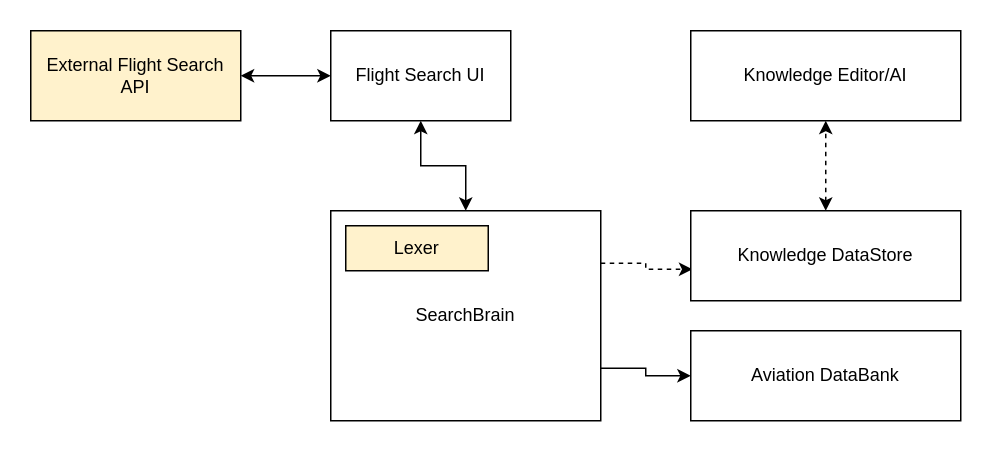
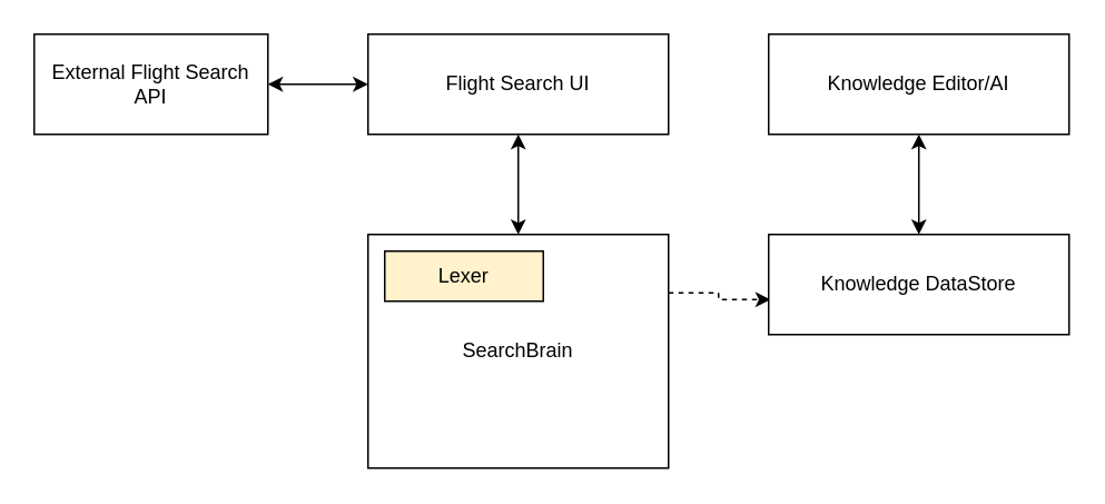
- <mxCell id="10" value="External Flight Search API" style="rounded=0;whiteSpace=wrap;html=1;fillColor=#fff2cc;" vertex="1" parent="1"><mxGeometry x="20" y="20" width="140" height="60" as="geometry" /></mxCell>
+ <mxCell id="10" value="External Flight Search API" style="rounded=0;whiteSpace=wrap;html=1;" vertex="1" parent="1"><mxGeometry x="20" y="20" width="140" height="60" as="geometry" /></mxCell>
- <mxCell id="4" value="Flight Search UI" style="rounded=0;whiteSpace=wrap;html=1;" vertex="1" parent="1"><mxGeometry x="220" y="20" width="120" height="60" as="geometry" /></mxCell>
+ <mxCell id="4" value="Flight Search UI" style="rounded=0;whiteSpace=wrap;html=1;" vertex="1" parent="1"><mxGeometry x="220" y="20" width="180" height="60" as="geometry" /></mxCell>
- <mxCell id="11" style="edgeStyle=orthogonalEdgeStyle;rounded=0;orthogonalLoop=1;jettySize=auto;html=1;exitX=0.5;exitY=0;exitDx=0;exitDy=0;entryX=0.5;entryY=1;entryDx=0;entryDy=0;startArrow=classic;startFill=1;dashed=1;" edge="1" parent="1" source="12" target="13"><mxGeometry relative="1" as="geometry" /></mxCell>
+ <mxCell id="11" style="edgeStyle=orthogonalEdgeStyle;rounded=0;orthogonalLoop=1;jettySize=auto;html=1;exitX=0.5;exitY=0;exitDx=0;exitDy=0;entryX=0.5;entryY=1;entryDx=0;entryDy=0;startArrow=classic;startFill=1;" edge="1" parent="1" source="12" target="13"><mxGeometry relative="1" as="geometry" /></mxCell>
- <mxCell id="5" style="edgeStyle=orthogonalEdgeStyle;rounded=0;orthogonalLoop=1;jettySize=auto;html=1;exitX=1;exitY=0.75;exitDx=0;exitDy=0;entryX=0;entryY=0.5;entryDx=0;entryDy=0;" edge="1" parent="1" source="7" target="9"><mxGeometry relative="1" as="geometry" /></mxCell>
- <mxCell id="9" value="Aviation DataBank" style="rounded=0;whiteSpace=wrap;html=1;" vertex="1" parent="1"><mxGeometry x="460" y="220" width="180" height="60" as="geometry" /></mxCell>
